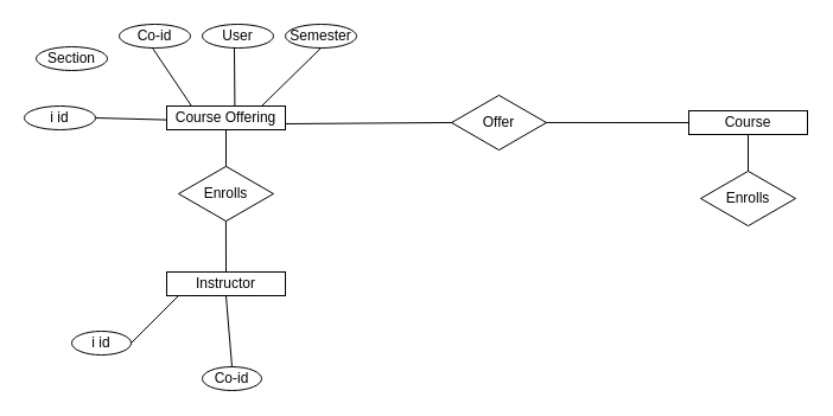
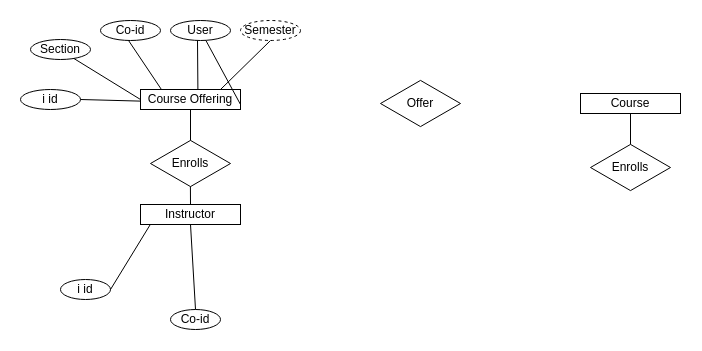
- <mxCell id="8" value="Semester" style="ellipse;whiteSpace=wrap;html=1;" vertex="1" parent="1"><mxGeometry x="240" y="20" width="60" height="20" as="geometry" /></mxCell>
+ <mxCell id="8" value="Semester" style="ellipse;whiteSpace=wrap;html=1;dashed=1;" vertex="1" parent="1"><mxGeometry x="240" y="20" width="60" height="20" as="geometry" /></mxCell>
+ <mxCell id="11" value="" style="endArrow=none;html=1;rounded=0;entryX=0.726;entryY=0.955;entryDx=0;entryDy=0;exitX=0;exitY=0.5;exitDx=0;exitDy=0;entryPerimeter=0;" edge="1" parent="1" source="2" target="5"><mxGeometry width="50" height="50" relative="1" as="geometry"><mxPoint x="150" y="111" as="sourcePoint" /><mxPoint x="60" y="109" as="targetPoint" /><Array as="points" /></mxGeometry></mxCell>
- <mxCell id="24" value="" style="endArrow=none;html=1;rounded=0;entryX=0.986;entryY=0.499;entryDx=0;entryDy=0;exitX=0;exitY=0.5;exitDx=0;exitDy=0;entryPerimeter=0;" edge="1" parent="1" source="23" target="21"><mxGeometry width="50" height="50" relative="1" as="geometry"><mxPoint x="250" y="114" as="sourcePoint" /><mxPoint x="391" y="113" as="targetPoint" /></mxGeometry></mxCell>
- <mxCell id="22" value="" style="endArrow=none;html=1;rounded=0;entryX=0.012;entryY=0.499;entryDx=0;entryDy=0;exitX=1;exitY=0.75;exitDx=0;exitDy=0;entryPerimeter=0;" edge="1" parent="1" source="2" target="21"><mxGeometry width="50" height="50" relative="1" as="geometry"><mxPoint x="250" y="109" as="sourcePoint" /><mxPoint x="320" y="67" as="targetPoint" /></mxGeometry></mxCell>
+ <mxCell id="22" value="" style="endArrow=none;html=1;rounded=0;exitX=1;exitY=0.75;exitDx=0;exitDy=0;" edge="1" parent="1" source="2" target="7"><mxGeometry width="50" height="50" relative="1" as="geometry"><mxPoint x="250" y="109" as="sourcePoint" /><mxPoint x="320" y="67" as="targetPoint" /></mxGeometry></mxCell>
- <mxCell id="15" value="Instructor" style="rounded=0;whiteSpace=wrap;html=1;" vertex="1" parent="1"><mxGeometry x="140" y="229" width="100" height="20" as="geometry" /></mxCell>
+ <mxCell id="15" value="Instructor" style="rounded=0;whiteSpace=wrap;html=1;" vertex="1" parent="1"><mxGeometry x="140" y="204" width="100" height="20" as="geometry" /></mxCell>
